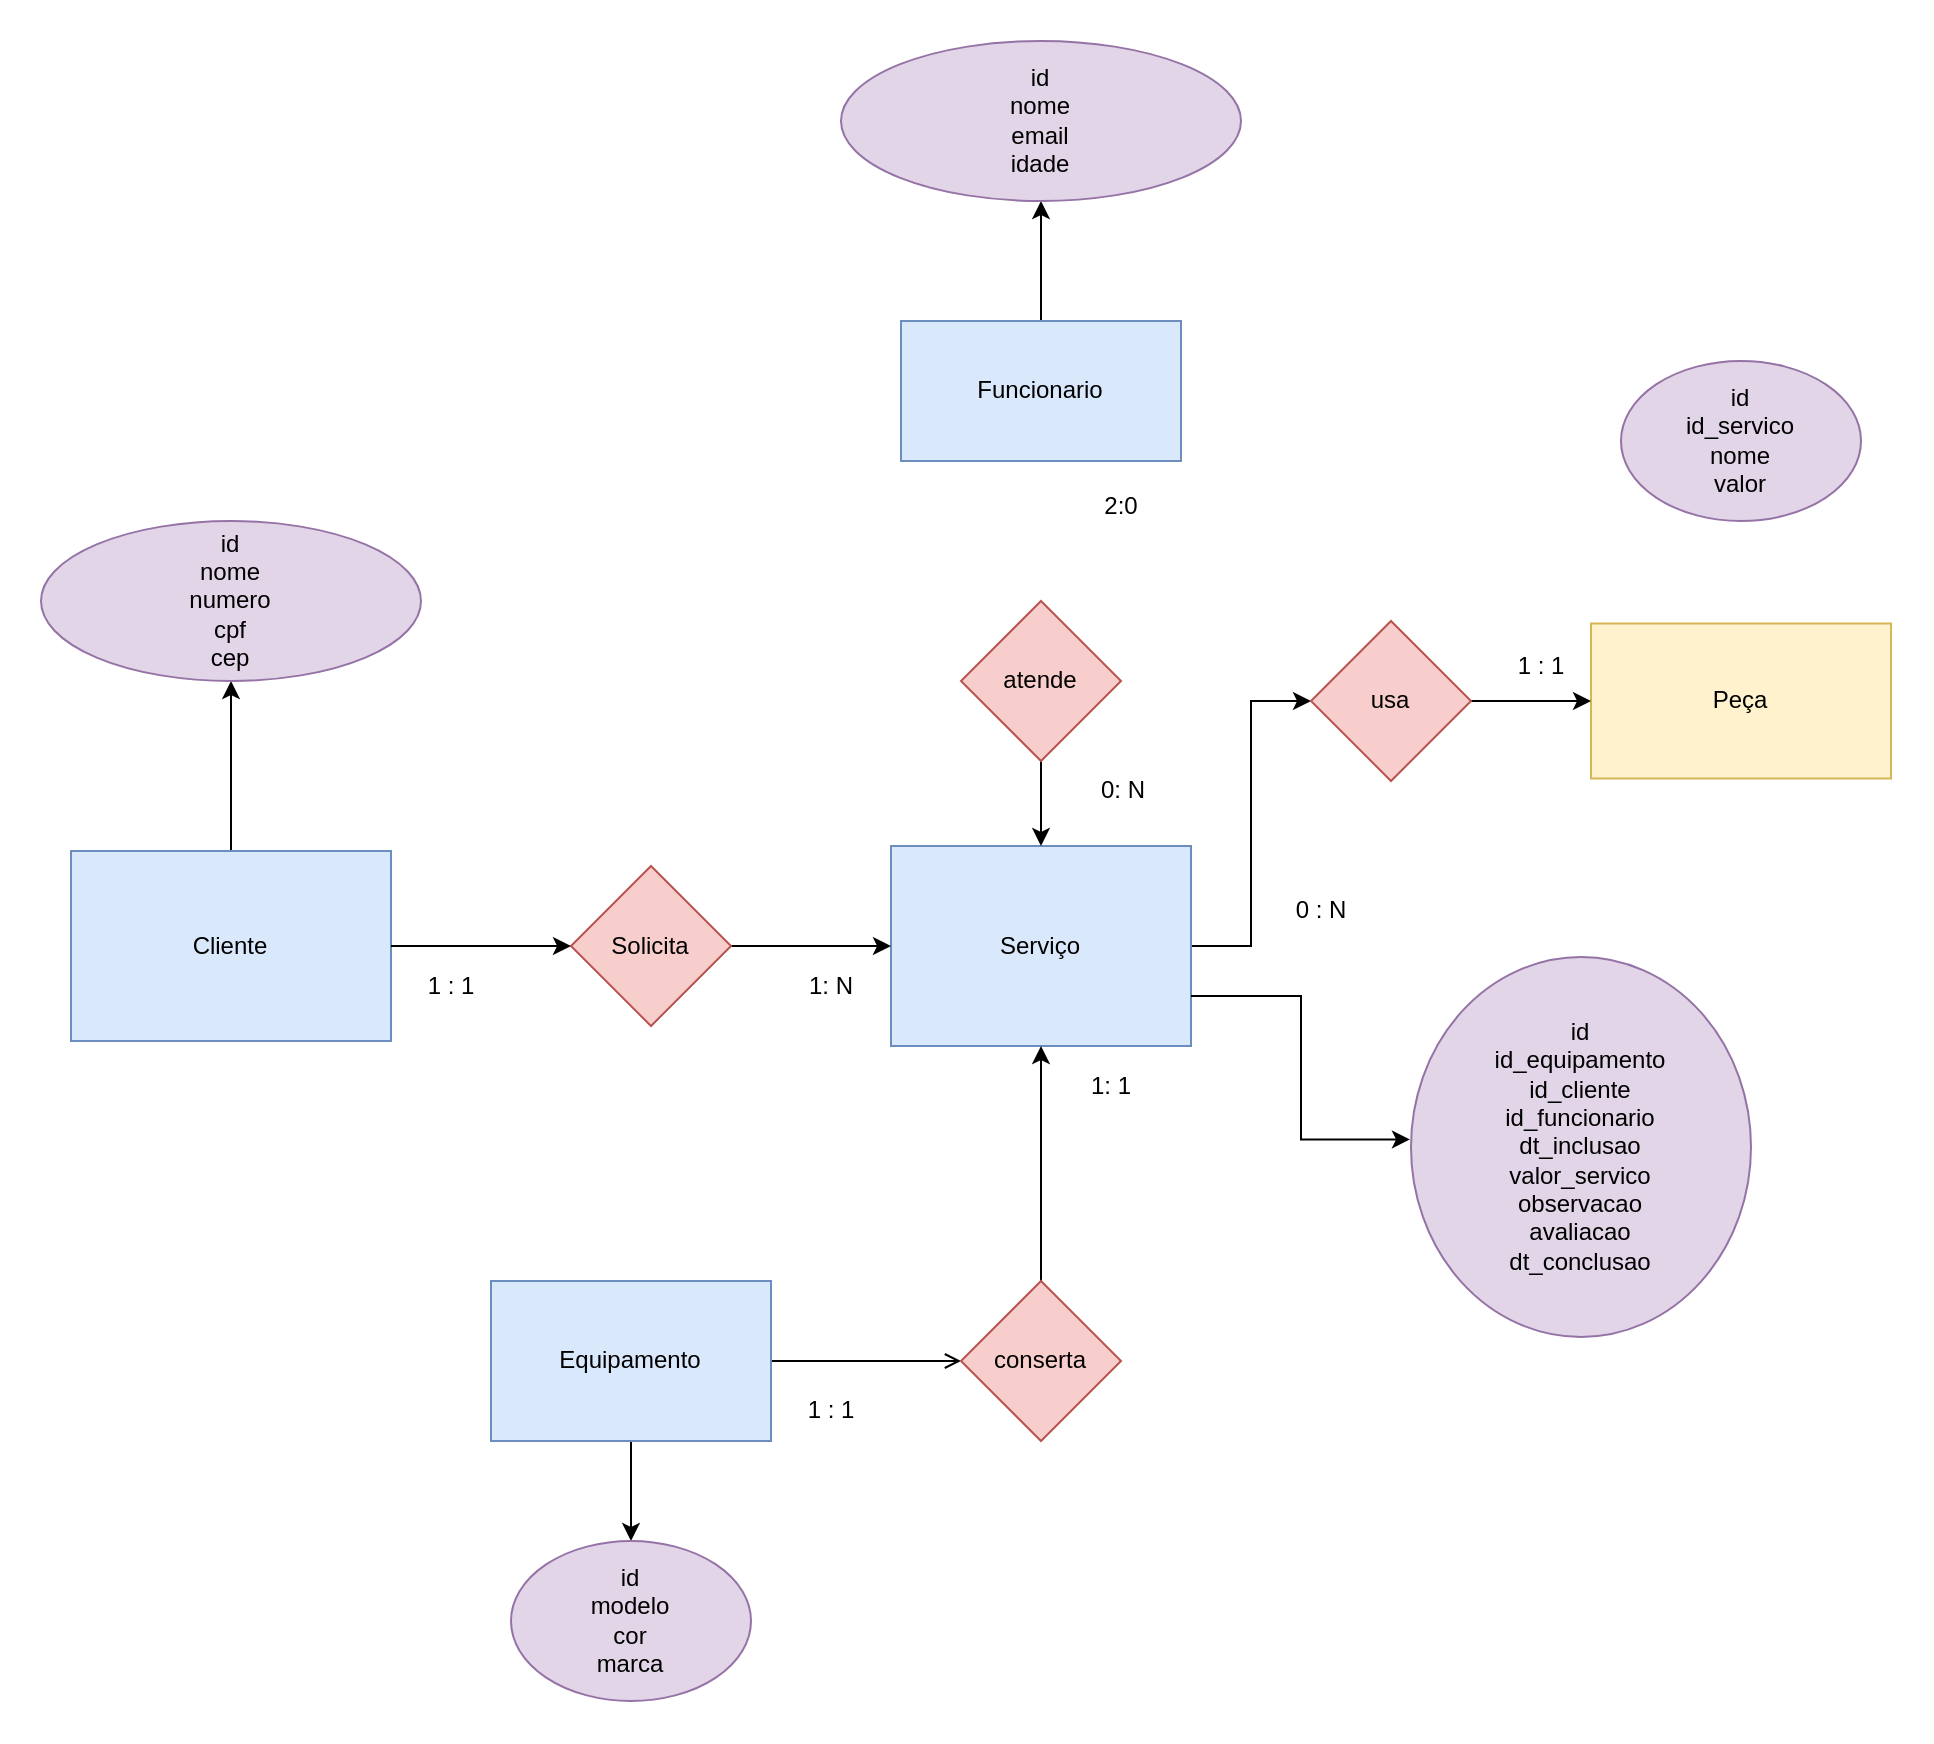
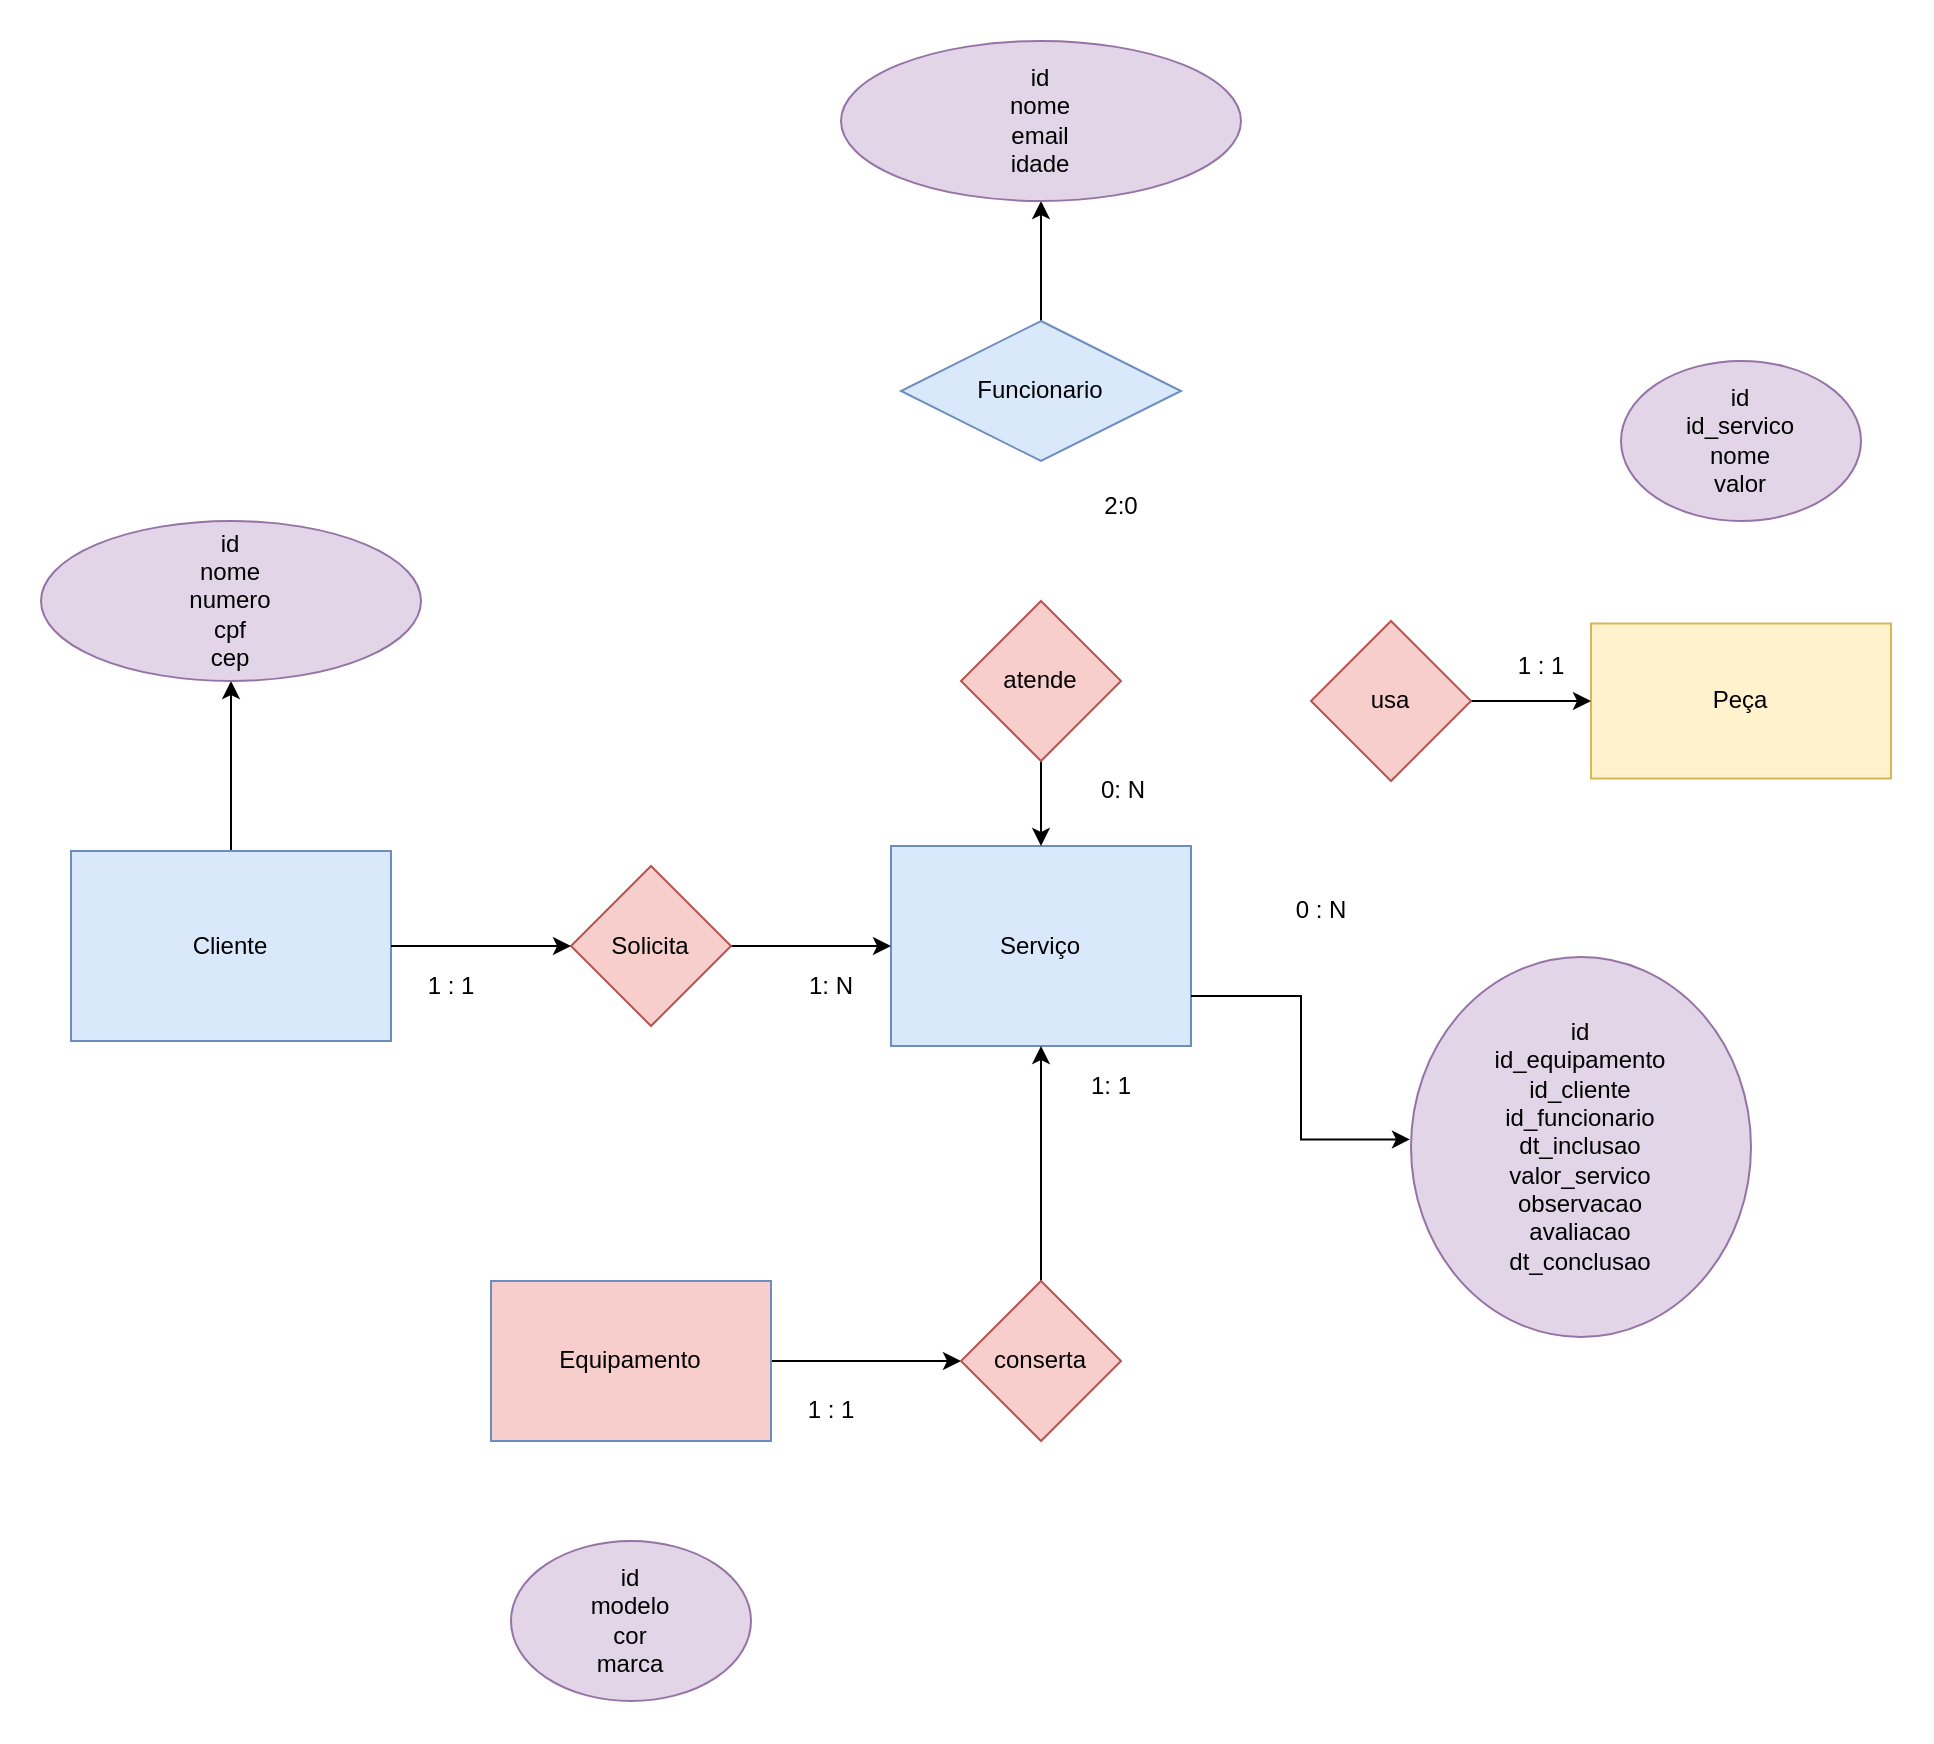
- <mxCell id="5" value="Funcionario" style="rounded=0;whiteSpace=wrap;html=1;fillColor=#dae8fc;strokeColor=#6c8ebf;" vertex="1" parent="1"><mxGeometry x="450" y="160" width="140" height="70" as="geometry" /></mxCell>
+ <mxCell id="5" value="Funcionario" style="rhombus;whiteSpace=wrap;html=1;fillColor=#dae8fc;strokeColor=#6c8ebf;" vertex="1" parent="1"><mxGeometry x="450" y="160" width="140" height="70" as="geometry" /></mxCell>
- <mxCell id="2" style="edgeStyle=orthogonalEdgeStyle;rounded=0;orthogonalLoop=1;jettySize=auto;html=1;entryX=0;entryY=0.5;entryDx=0;entryDy=0;" edge="1" parent="1" source="3" target="30"><mxGeometry relative="1" as="geometry" /></mxCell>
- <mxCell id="10" value="Equipamento" style="rounded=0;whiteSpace=wrap;html=1;fillColor=#dae8fc;strokeColor=#6c8ebf;" vertex="1" parent="1"><mxGeometry x="245" y="640" width="140" height="80" as="geometry" /></mxCell>
+ <mxCell id="10" value="Equipamento" style="rounded=0;whiteSpace=wrap;html=1;fillColor=#f8cecc;strokeColor=#6c8ebf;" vertex="1" parent="1"><mxGeometry x="245" y="640" width="140" height="80" as="geometry" /></mxCell>
- <mxCell id="8" style="edgeStyle=orthogonalEdgeStyle;rounded=0;orthogonalLoop=1;jettySize=auto;html=1;entryX=0;entryY=0.5;entryDx=0;entryDy=0;endArrow=open;" edge="1" parent="1" source="10" target="16"><mxGeometry relative="1" as="geometry" /></mxCell>
+ <mxCell id="8" style="edgeStyle=orthogonalEdgeStyle;rounded=0;orthogonalLoop=1;jettySize=auto;html=1;entryX=0;entryY=0.5;entryDx=0;entryDy=0;" edge="1" parent="1" source="10" target="16"><mxGeometry relative="1" as="geometry" /></mxCell>
- <mxCell id="9" style="edgeStyle=orthogonalEdgeStyle;rounded=0;orthogonalLoop=1;jettySize=auto;html=1;" edge="1" parent="1" source="10" target="26"><mxGeometry relative="1" as="geometry" /></mxCell>
